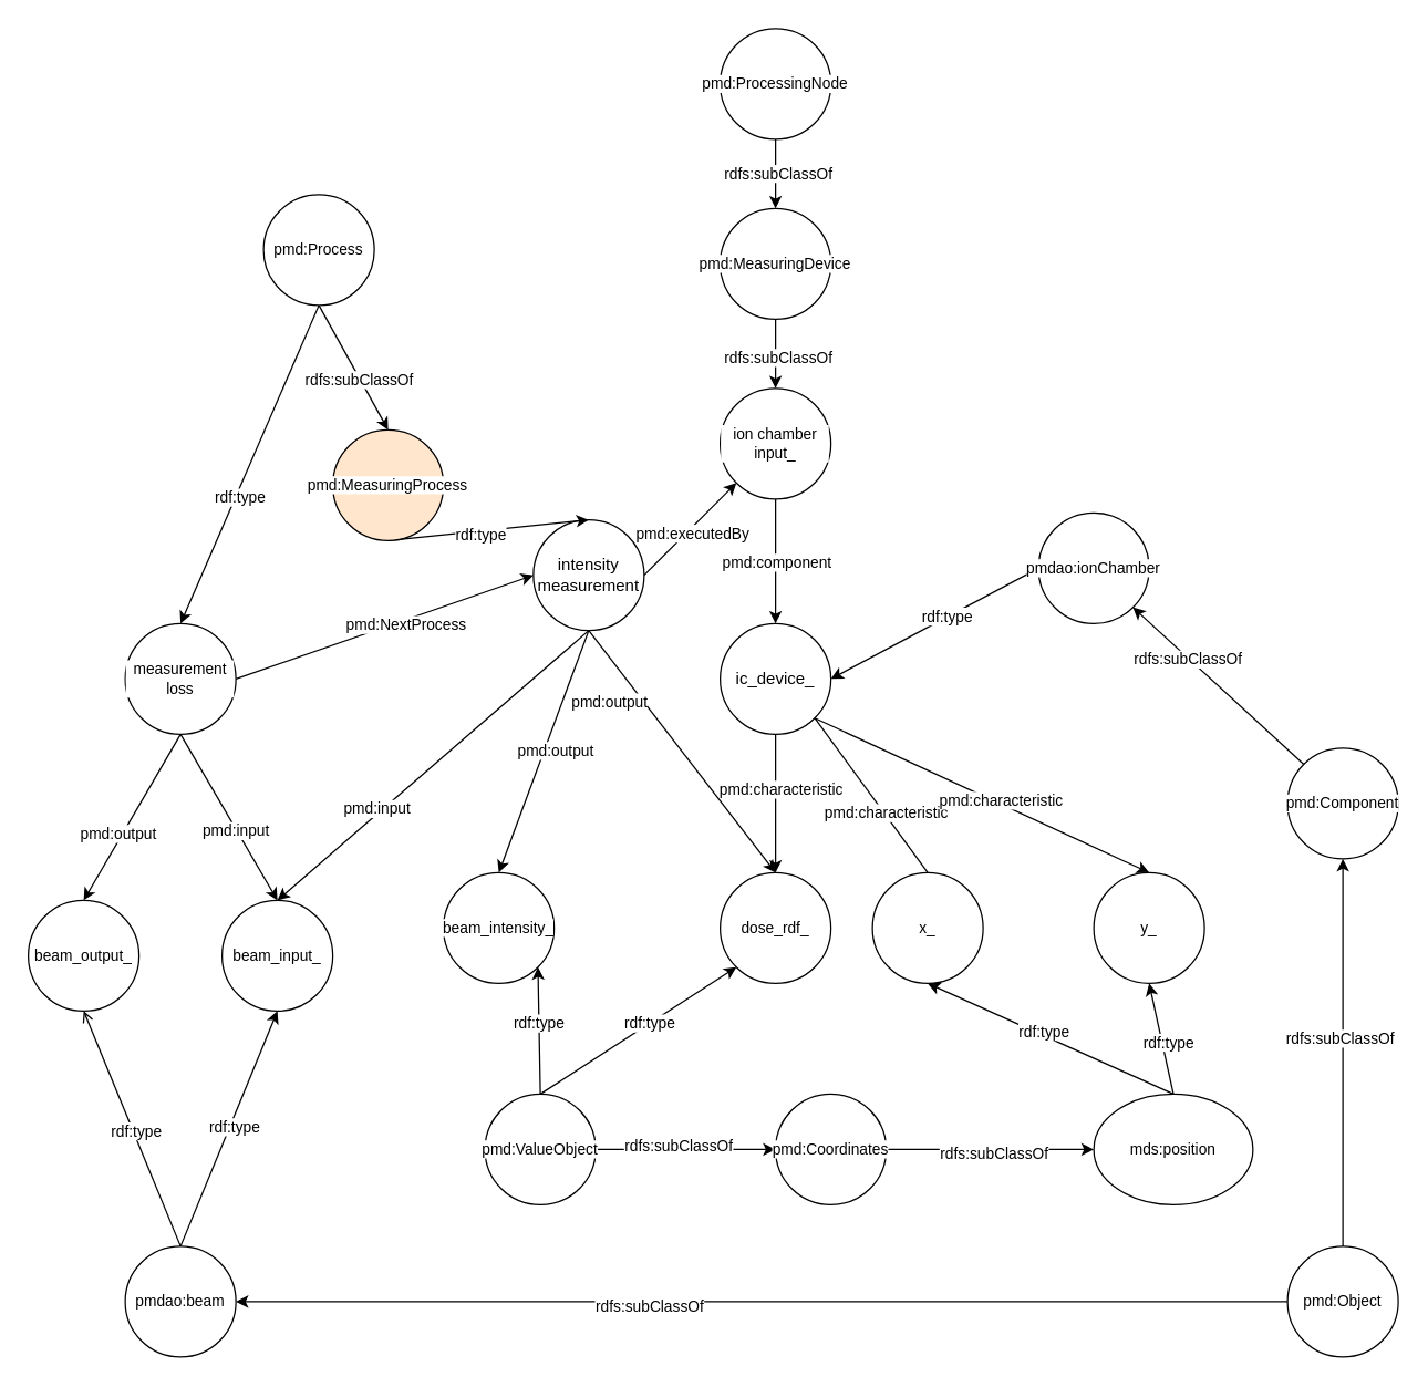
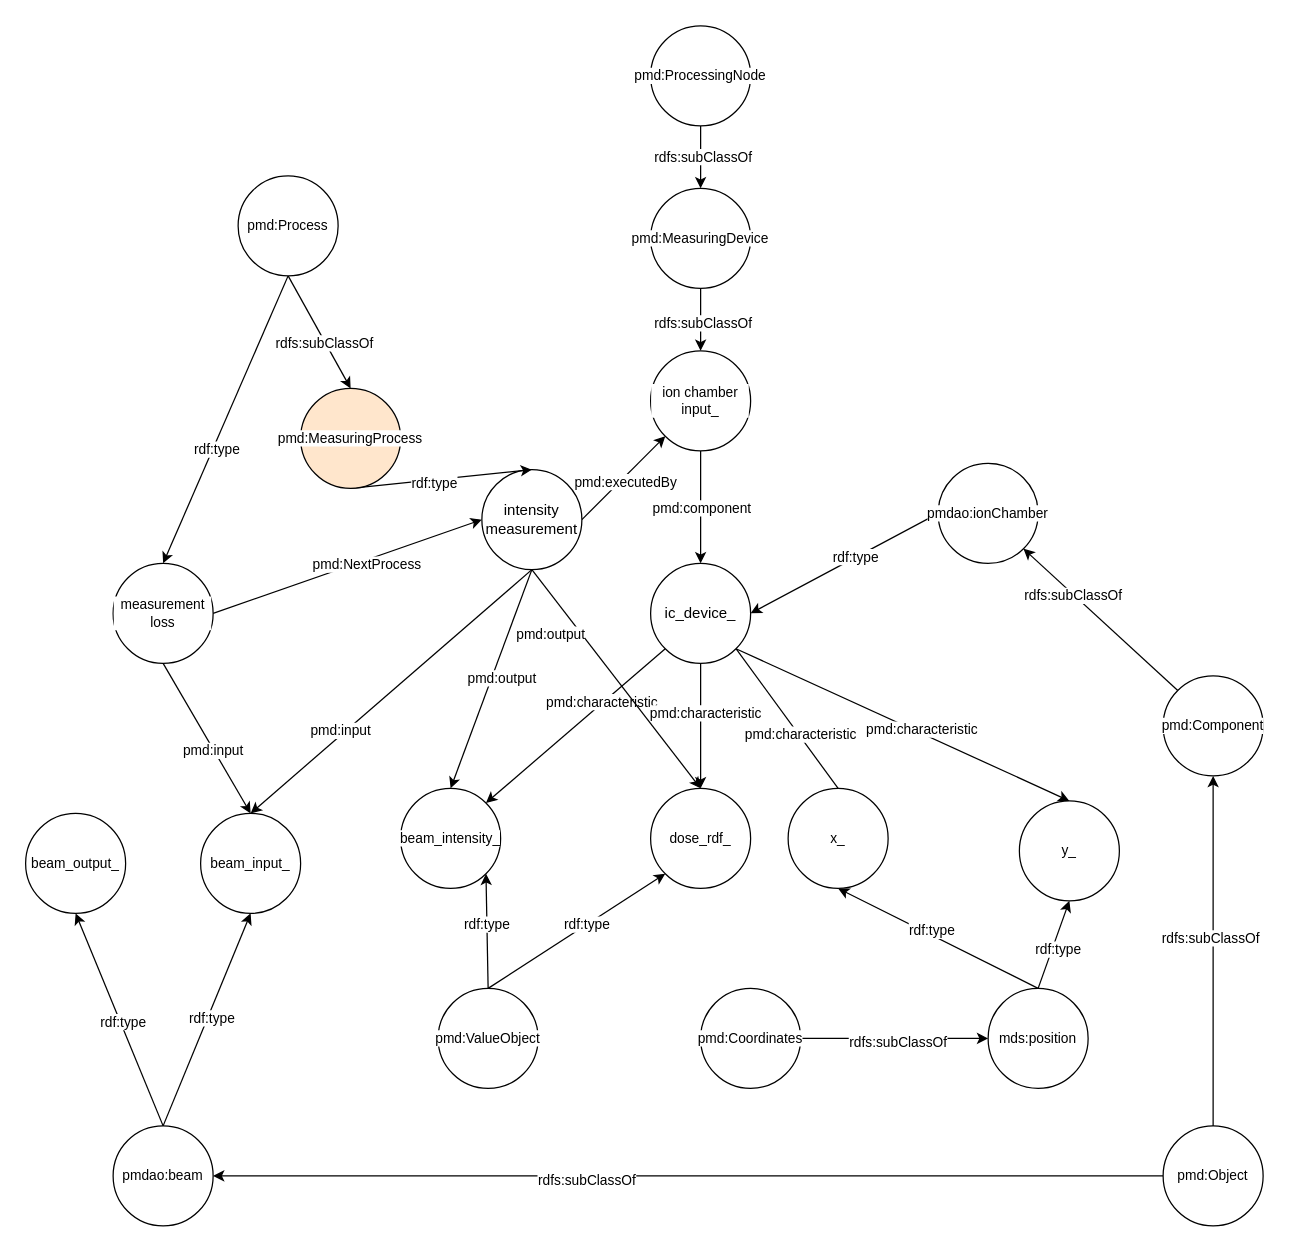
+ <mxCell id="2" style="edgeStyle=none;rounded=0;orthogonalLoop=1;jettySize=auto;html=1;exitX=0;exitY=1;exitDx=0;exitDy=0;entryX=1;entryY=0;entryDx=0;entryDy=0;strokeColor=default;align=center;verticalAlign=middle;fontFamily=Helvetica;fontSize=11;fontColor=default;labelBackgroundColor=default;endArrow=classic;" parent="1" source="10" target="20" edge="1"><mxGeometry relative="1" as="geometry" /></mxCell>
+ <mxCell id="3" value="pmd:characteristic" style="edgeLabel;html=1;align=center;verticalAlign=middle;resizable=0;points=[];fontFamily=Helvetica;fontSize=11;fontColor=default;labelBackgroundColor=default;" parent="2" vertex="1" connectable="0"><mxGeometry x="0.115" y="-3" relative="1" as="geometry"><mxPoint x="30" y="-24" as="offset" /></mxGeometry></mxCell>
- <mxCell id="25" style="edgeStyle=none;rounded=0;orthogonalLoop=1;jettySize=auto;html=1;exitX=0.5;exitY=1;exitDx=0;exitDy=0;entryX=0.5;entryY=0;entryDx=0;entryDy=0;strokeColor=default;align=center;verticalAlign=middle;fontFamily=Helvetica;fontSize=11;fontColor=default;labelBackgroundColor=default;endArrow=classic;" parent="1" source="29" target="30" edge="1"><mxGeometry relative="1" as="geometry" /></mxCell>
- <mxCell id="26" value="pmd:output" style="edgeLabel;html=1;align=center;verticalAlign=middle;resizable=0;points=[];fontFamily=Helvetica;fontSize=11;fontColor=default;labelBackgroundColor=default;" parent="25" vertex="1" connectable="0"><mxGeometry x="0.218" y="-3" relative="1" as="geometry"><mxPoint as="offset" /></mxGeometry></mxCell>
- <mxCell id="63" value="y_" style="ellipse;whiteSpace=wrap;html=1;aspect=fixed;fontFamily=Helvetica;fontSize=11;fontColor=default;labelBackgroundColor=default;" parent="1" vertex="1"><mxGeometry x="790" y="630" width="80" height="80" as="geometry" /></mxCell>
+ <mxCell id="63" value="y_" style="ellipse;whiteSpace=wrap;html=1;aspect=fixed;fontFamily=Helvetica;fontSize=11;fontColor=default;labelBackgroundColor=default;" parent="1" vertex="1"><mxGeometry x="815" y="640" width="80" height="80" as="geometry" /></mxCell>
- <mxCell id="42" style="edgeStyle=none;rounded=0;orthogonalLoop=1;jettySize=auto;html=1;exitX=0.5;exitY=0;exitDx=0;exitDy=0;entryX=0.5;entryY=1;entryDx=0;entryDy=0;strokeColor=default;align=center;verticalAlign=middle;fontFamily=Helvetica;fontSize=11;fontColor=default;labelBackgroundColor=default;endArrow=open;" parent="1" source="46" target="30" edge="1"><mxGeometry relative="1" as="geometry" /></mxCell>
+ <mxCell id="42" style="edgeStyle=none;rounded=0;orthogonalLoop=1;jettySize=auto;html=1;exitX=0.5;exitY=0;exitDx=0;exitDy=0;entryX=0.5;entryY=1;entryDx=0;entryDy=0;strokeColor=default;align=center;verticalAlign=middle;fontFamily=Helvetica;fontSize=11;fontColor=default;labelBackgroundColor=default;endArrow=classic;" parent="1" source="46" target="30" edge="1"><mxGeometry relative="1" as="geometry" /></mxCell>
- <mxCell id="56" value="" style="rounded=0;orthogonalLoop=1;jettySize=auto;html=1;" parent="1" source="58" target="80" edge="1"><mxGeometry relative="1" as="geometry" /></mxCell>
- <mxCell id="57" value="rdfs:subClassOf" style="edgeLabel;html=1;align=center;verticalAlign=middle;resizable=0;points=[];" parent="56" vertex="1" connectable="0"><mxGeometry x="-0.086" y="3" relative="1" as="geometry"><mxPoint as="offset" /></mxGeometry></mxCell>
- <mxCell id="68" value="mds:position" style="ellipse;whiteSpace=wrap;html=1;aspect=fixed;fontFamily=Helvetica;fontSize=11;fontColor=default;labelBackgroundColor=default;" parent="1" vertex="1"><mxGeometry x="790" y="790" width="115" height="80" as="geometry" /></mxCell>
+ <mxCell id="68" value="mds:position" style="ellipse;whiteSpace=wrap;html=1;aspect=fixed;fontFamily=Helvetica;fontSize=11;fontColor=default;labelBackgroundColor=default;" parent="1" vertex="1"><mxGeometry x="790" y="790" width="80" height="80" as="geometry" /></mxCell>
